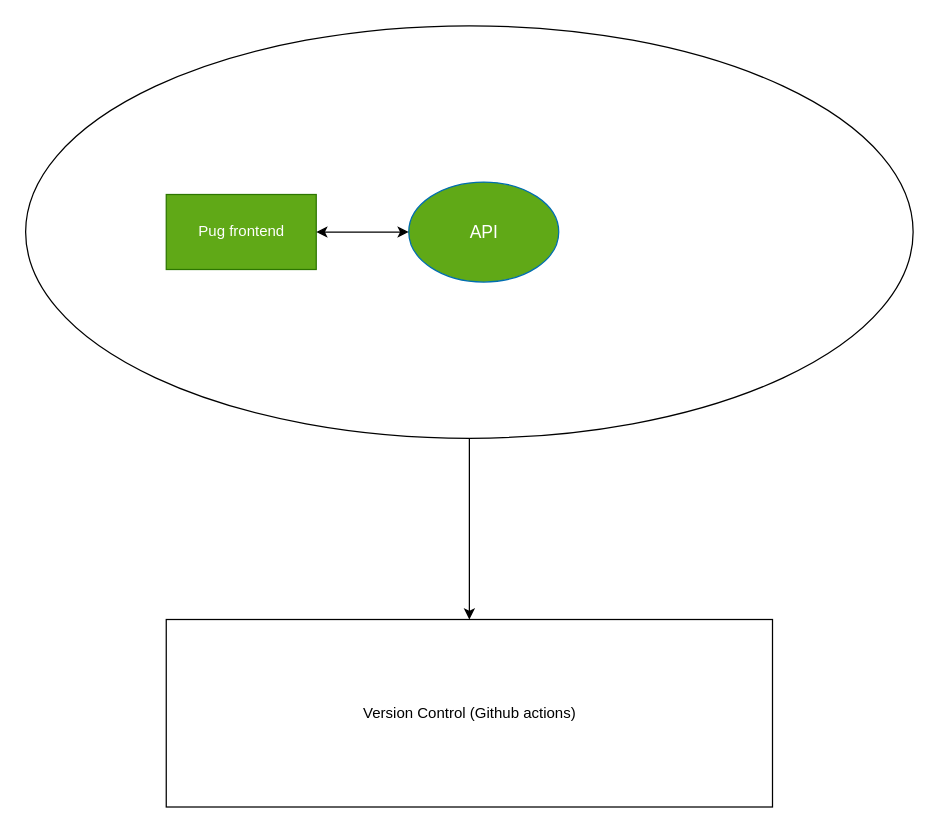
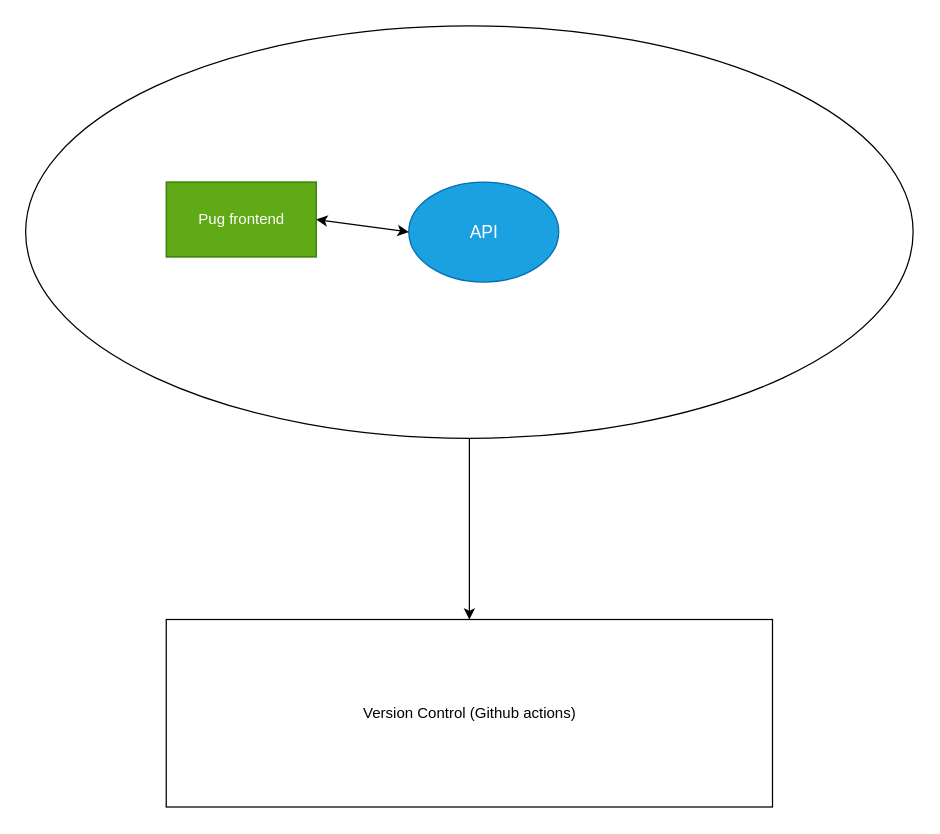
- <mxCell id="6" value="Pug frontend&lt;br&gt;" style="whiteSpace=wrap;html=1;fillColor=#60a917;strokeColor=#2D7600;fontColor=#ffffff;" vertex="1" parent="1"><mxGeometry x="132.5" y="155" width="120" height="60" as="geometry" /></mxCell>
+ <mxCell id="6" value="Pug frontend&lt;br&gt;" style="whiteSpace=wrap;html=1;fillColor=#60a917;strokeColor=#2D7600;fontColor=#ffffff;" vertex="1" parent="1"><mxGeometry x="132.5" y="145" width="120" height="60" as="geometry" /></mxCell>
- <mxCell id="4" value="&lt;font style=&quot;font-size: 14px;&quot;&gt;API&lt;/font&gt;" style="ellipse;whiteSpace=wrap;html=1;fillColor=#60a917;fontColor=#ffffff;strokeColor=#006EAF;" vertex="1" parent="1"><mxGeometry x="326.5" y="145" width="120" height="80" as="geometry" /></mxCell>
+ <mxCell id="4" value="&lt;font style=&quot;font-size: 14px;&quot;&gt;API&lt;/font&gt;" style="ellipse;whiteSpace=wrap;html=1;fillColor=#1ba1e2;fontColor=#ffffff;strokeColor=#006EAF;" vertex="1" parent="1"><mxGeometry x="326.5" y="145" width="120" height="80" as="geometry" /></mxCell>
